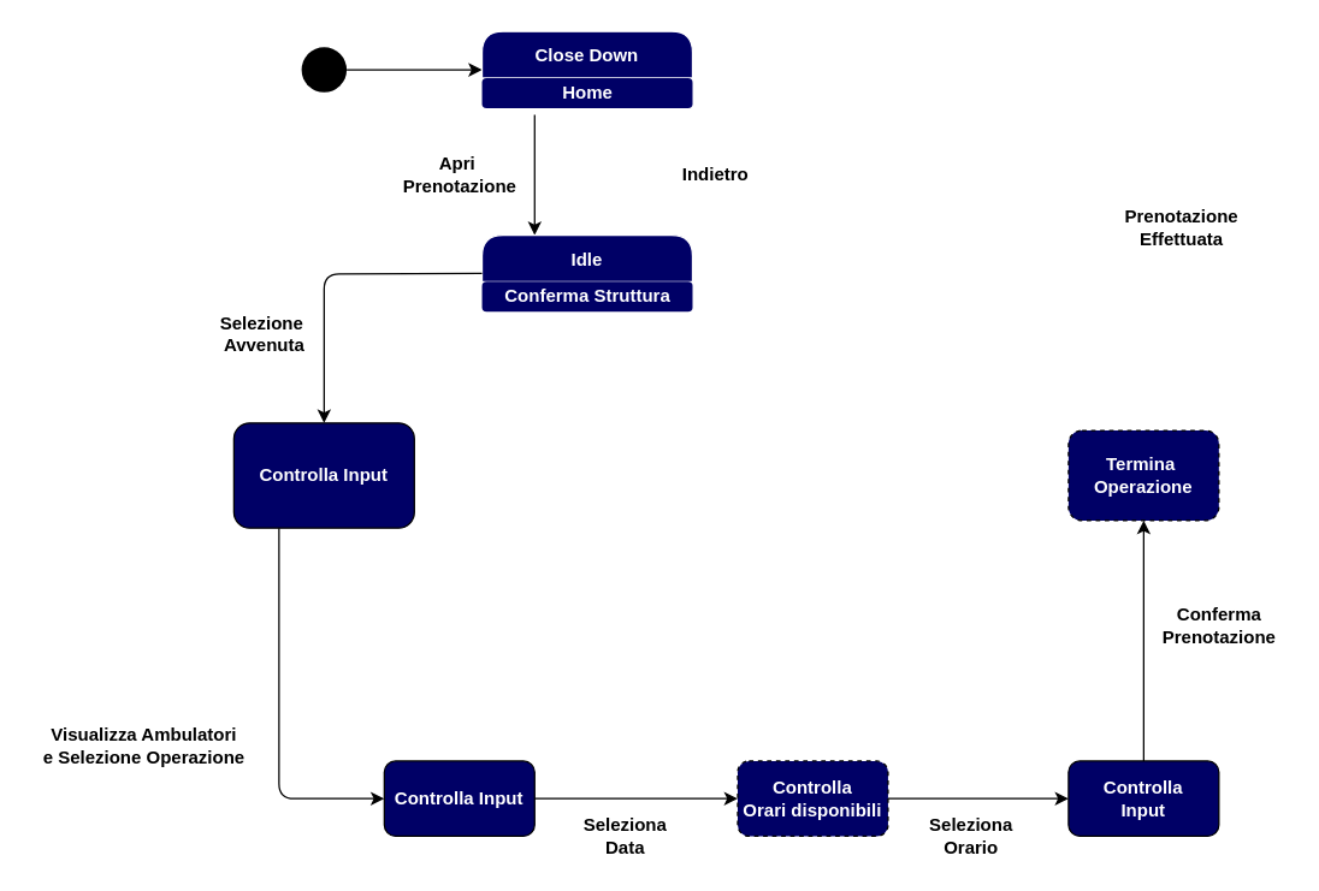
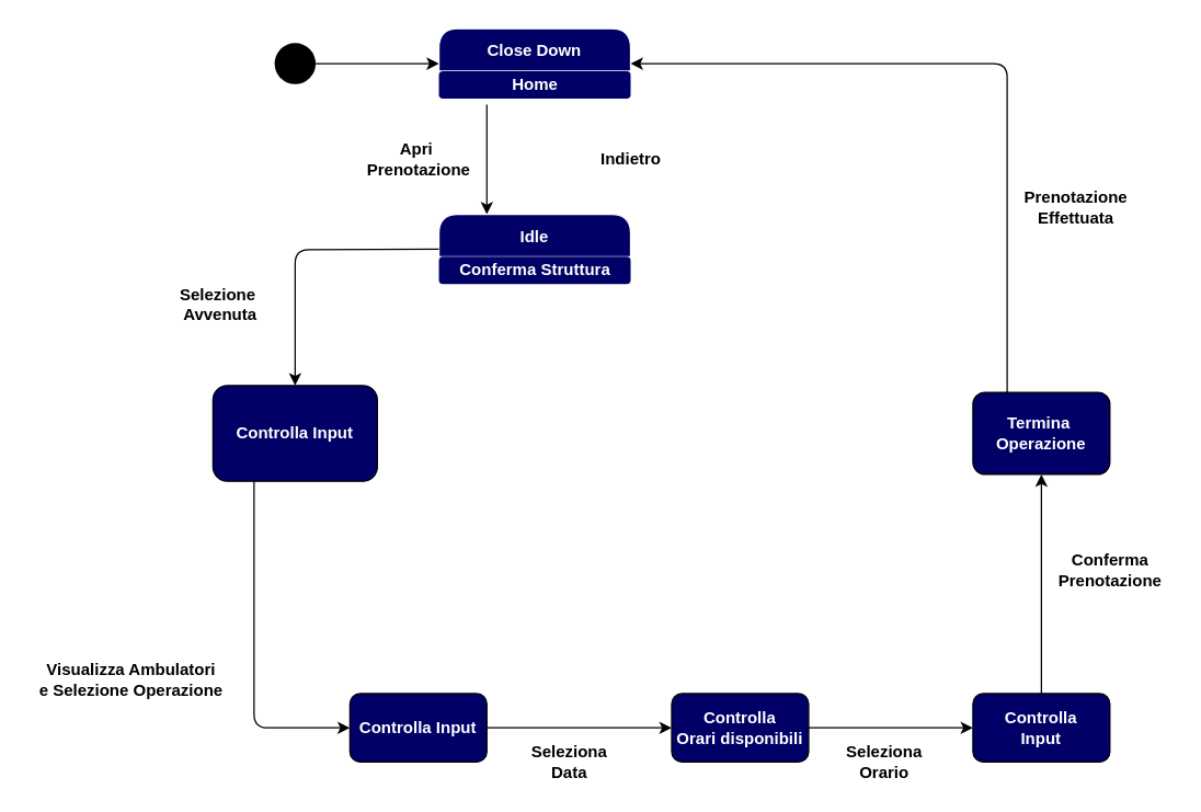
+ <mxCell id="18" value="" style="endArrow=classic;html=1;exitX=0.25;exitY=0;exitDx=0;exitDy=0;entryX=1;entryY=0.5;entryDx=0;entryDy=0;" parent="1" source="17" target="4" edge="1"><mxGeometry width="50" height="50" relative="1" as="geometry"><mxPoint x="500" y="406" as="sourcePoint" /><mxPoint x="550" y="356" as="targetPoint" /><Array as="points"><mxPoint x="735" y="46" /></Array></mxGeometry></mxCell>
- <mxCell id="7" value="Indietro" style="text;html=1;align=center;verticalAlign=middle;resizable=0;points=[];autosize=1;fontStyle=1" parent="1" vertex="1"><mxGeometry x="445" y="106" width="60" height="20" as="geometry" /></mxCell>
+ <mxCell id="7" value="Indietro" style="text;html=1;align=center;verticalAlign=middle;resizable=0;points=[];autosize=1;fontStyle=1" parent="1" vertex="1"><mxGeometry x="430" y="106" width="60" height="20" as="geometry" /></mxCell>
- <mxCell id="12" value="Selezione&amp;nbsp;&lt;br&gt;Avvenuta" style="text;html=1;align=center;verticalAlign=middle;resizable=0;points=[];autosize=1;fontStyle=1" parent="1" vertex="1"><mxGeometry x="140" y="207" width="70" height="30" as="geometry" /></mxCell>
+ <mxCell id="12" value="Selezione&amp;nbsp;&lt;br&gt;Avvenuta" style="text;html=1;align=center;verticalAlign=middle;resizable=0;points=[];autosize=1;fontStyle=1" parent="1" vertex="1"><mxGeometry x="125" y="207" width="70" height="30" as="geometry" /></mxCell>
- <mxCell id="17" value="Termina&amp;nbsp;&lt;br&gt;Operazione" style="rounded=1;whiteSpace=wrap;html=1;fillColor=#000066;fontColor=#FFFFFF;fontStyle=1;dashed=1;" parent="1" vertex="1"><mxGeometry x="710" y="286" width="100" height="60" as="geometry" /></mxCell>
+ <mxCell id="17" value="Termina&amp;nbsp;&lt;br&gt;Operazione" style="rounded=1;whiteSpace=wrap;html=1;fillColor=#000066;fontColor=#FFFFFF;fontStyle=1" parent="1" vertex="1"><mxGeometry x="710" y="286" width="100" height="60" as="geometry" /></mxCell>
- <mxCell id="21" value="Controlla&lt;br&gt;Orari disponibili" style="rounded=1;whiteSpace=wrap;html=1;fillColor=#000066;fontColor=#FFFFFF;fontStyle=1;align=center;dashed=1;" vertex="1" parent="1"><mxGeometry x="490" y="506" width="100" height="50" as="geometry" /></mxCell>
+ <mxCell id="21" value="Controlla&lt;br&gt;Orari disponibili" style="rounded=1;whiteSpace=wrap;html=1;fillColor=#000066;fontColor=#FFFFFF;fontStyle=1;align=center;" vertex="1" parent="1"><mxGeometry x="490" y="506" width="100" height="50" as="geometry" /></mxCell>
